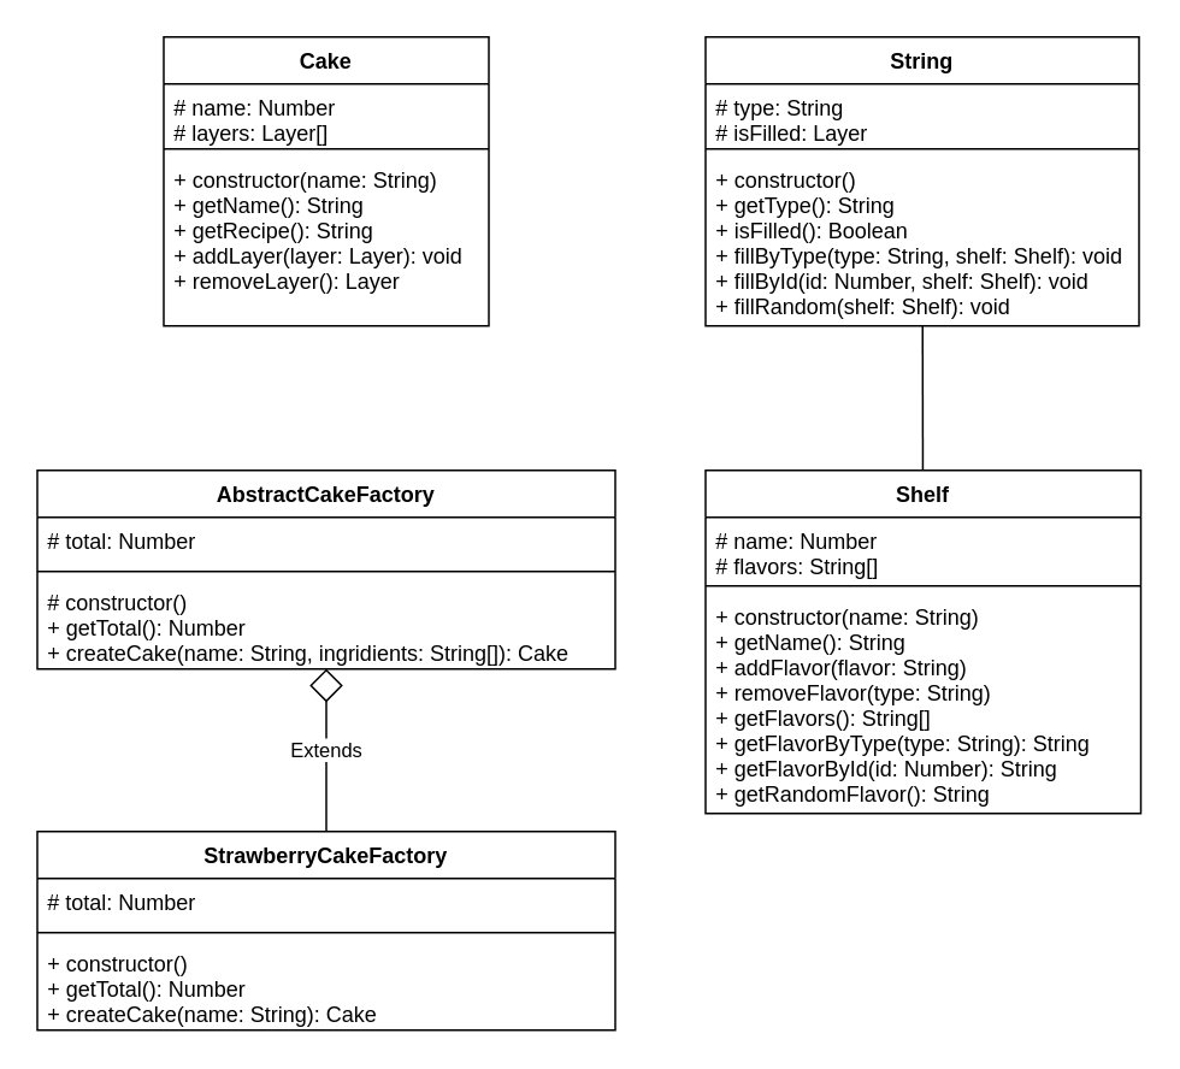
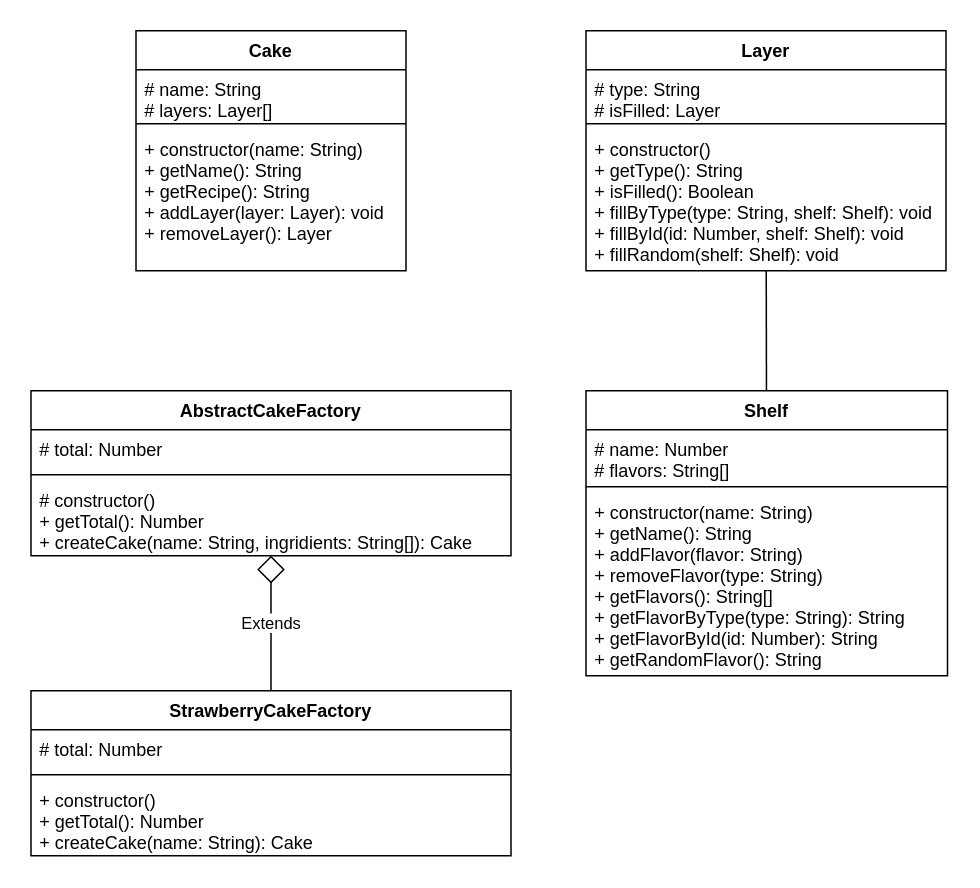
- <mxCell id="14" value="String" style="swimlane;fontStyle=1;align=center;verticalAlign=top;childLayout=stackLayout;horizontal=1;startSize=26;horizontalStack=0;resizeParent=1;resizeParentMax=0;resizeLast=0;collapsible=1;marginBottom=0;" parent="1" vertex="1"><mxGeometry x="390" y="20" width="240" height="160" as="geometry" /></mxCell>
+ <mxCell id="14" value="Layer" style="swimlane;fontStyle=1;align=center;verticalAlign=top;childLayout=stackLayout;horizontal=1;startSize=26;horizontalStack=0;resizeParent=1;resizeParentMax=0;resizeLast=0;collapsible=1;marginBottom=0;" parent="1" vertex="1"><mxGeometry x="390" y="20" width="240" height="160" as="geometry" /></mxCell>
- <mxCell id="7" value="# name: Number&#10;# layers: Layer[]" style="text;strokeColor=none;fillColor=none;align=left;verticalAlign=top;spacingLeft=4;spacingRight=4;overflow=hidden;rotatable=0;points=[[0,0.5],[1,0.5]];portConstraint=eastwest;" parent="6" vertex="1"><mxGeometry y="26" width="180" height="32" as="geometry" /></mxCell>
+ <mxCell id="7" value="# name: String&#10;# layers: Layer[]" style="text;strokeColor=none;fillColor=none;align=left;verticalAlign=top;spacingLeft=4;spacingRight=4;overflow=hidden;rotatable=0;points=[[0,0.5],[1,0.5]];portConstraint=eastwest;" parent="6" vertex="1"><mxGeometry y="26" width="180" height="32" as="geometry" /></mxCell>
